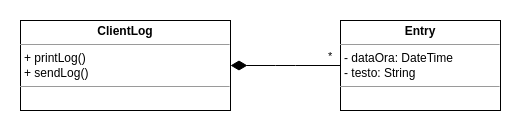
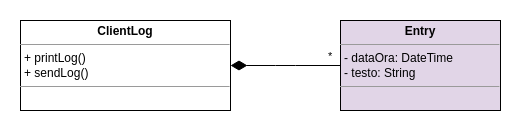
- <mxCell id="4" value="&lt;p style=&quot;margin: 0px ; margin-top: 4px ; text-align: center&quot;&gt;&lt;b&gt;Entry&lt;/b&gt;&lt;br&gt;&lt;/p&gt;&lt;hr size=&quot;1&quot;&gt;&lt;p style=&quot;margin: 0px ; margin-left: 4px&quot;&gt;- dataOra: DateTime&lt;br&gt;&lt;/p&gt;&lt;p style=&quot;margin: 0px ; margin-left: 4px&quot;&gt;- testo: String&lt;br&gt;&lt;/p&gt;&lt;hr size=&quot;1&quot;&gt;" style="verticalAlign=top;align=left;overflow=fill;fontSize=12;fontFamily=Helvetica;html=1;" parent="1" vertex="1"><mxGeometry x="340" y="20" width="160" height="90" as="geometry" /></mxCell>
+ <mxCell id="4" value="&lt;p style=&quot;margin: 0px ; margin-top: 4px ; text-align: center&quot;&gt;&lt;b&gt;Entry&lt;/b&gt;&lt;br&gt;&lt;/p&gt;&lt;hr size=&quot;1&quot;&gt;&lt;p style=&quot;margin: 0px ; margin-left: 4px&quot;&gt;- dataOra: DateTime&lt;br&gt;&lt;/p&gt;&lt;p style=&quot;margin: 0px ; margin-left: 4px&quot;&gt;- testo: String&lt;br&gt;&lt;/p&gt;&lt;hr size=&quot;1&quot;&gt;" style="verticalAlign=top;align=left;overflow=fill;fontSize=12;fontFamily=Helvetica;html=1;fillColor=#e1d5e7;" parent="1" vertex="1"><mxGeometry x="340" y="20" width="160" height="90" as="geometry" /></mxCell>
